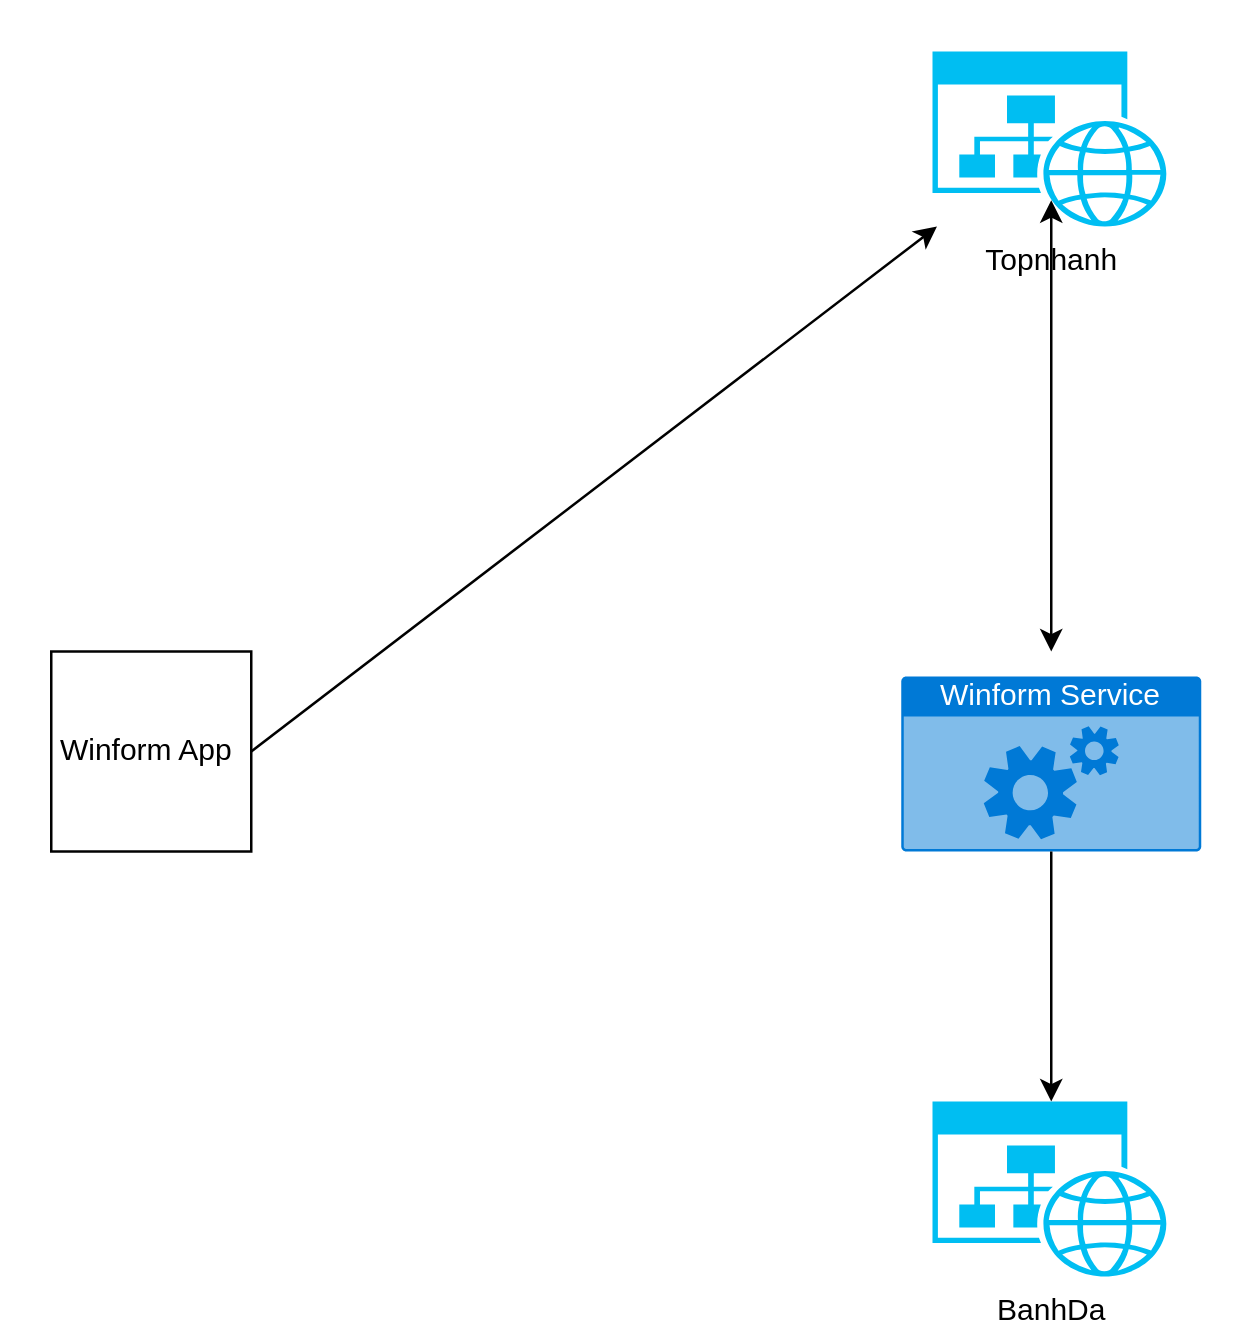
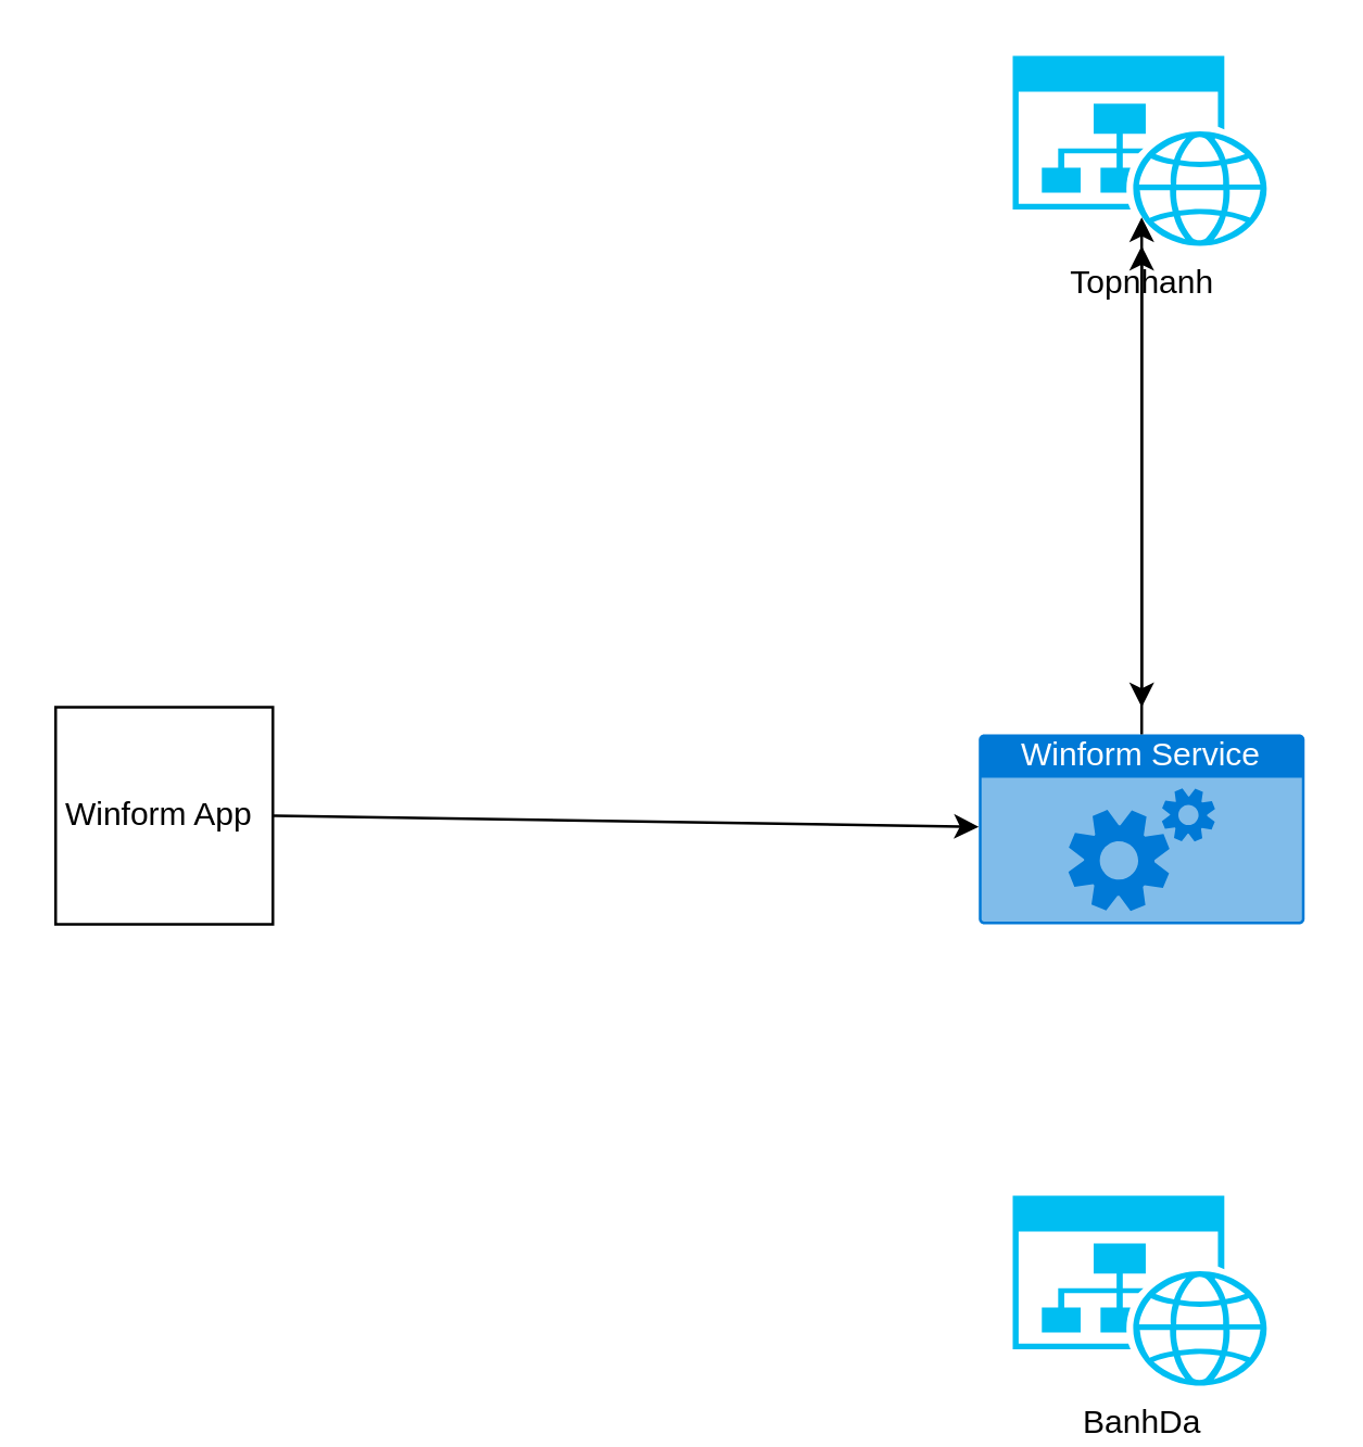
- <mxCell id="4" value="" style="endArrow=classic;html=1;rounded=0;exitX=1;exitY=0.5;exitDx=0;exitDy=0;" edge="1" parent="1" source="2" target="7"><mxGeometry width="50" height="50" relative="1" as="geometry"><mxPoint x="270" y="470" as="sourcePoint" /><mxPoint x="320" y="420" as="targetPoint" /></mxGeometry></mxCell>
+ <mxCell id="4" value="" style="endArrow=classic;html=1;rounded=0;exitX=1;exitY=0.5;exitDx=0;exitDy=0;" edge="1" parent="1" source="2" target="3"><mxGeometry width="50" height="50" relative="1" as="geometry"><mxPoint x="270" y="470" as="sourcePoint" /><mxPoint x="320" y="420" as="targetPoint" /></mxGeometry></mxCell>
- <mxCell id="5" value="" style="endArrow=classic;html=1;rounded=0;" edge="1" parent="1" source="3" target="6"><mxGeometry width="50" height="50" relative="1" as="geometry"><mxPoint x="420" y="270" as="sourcePoint" /><mxPoint x="420" y="30" as="targetPoint" /></mxGeometry></mxCell>
+ <mxCell id="5" value="" style="endArrow=classic;html=1;rounded=0;" edge="1" parent="1" source="3" target="7"><mxGeometry width="50" height="50" relative="1" as="geometry"><mxPoint x="420" y="270" as="sourcePoint" /><mxPoint x="420" y="30" as="targetPoint" /></mxGeometry></mxCell>
